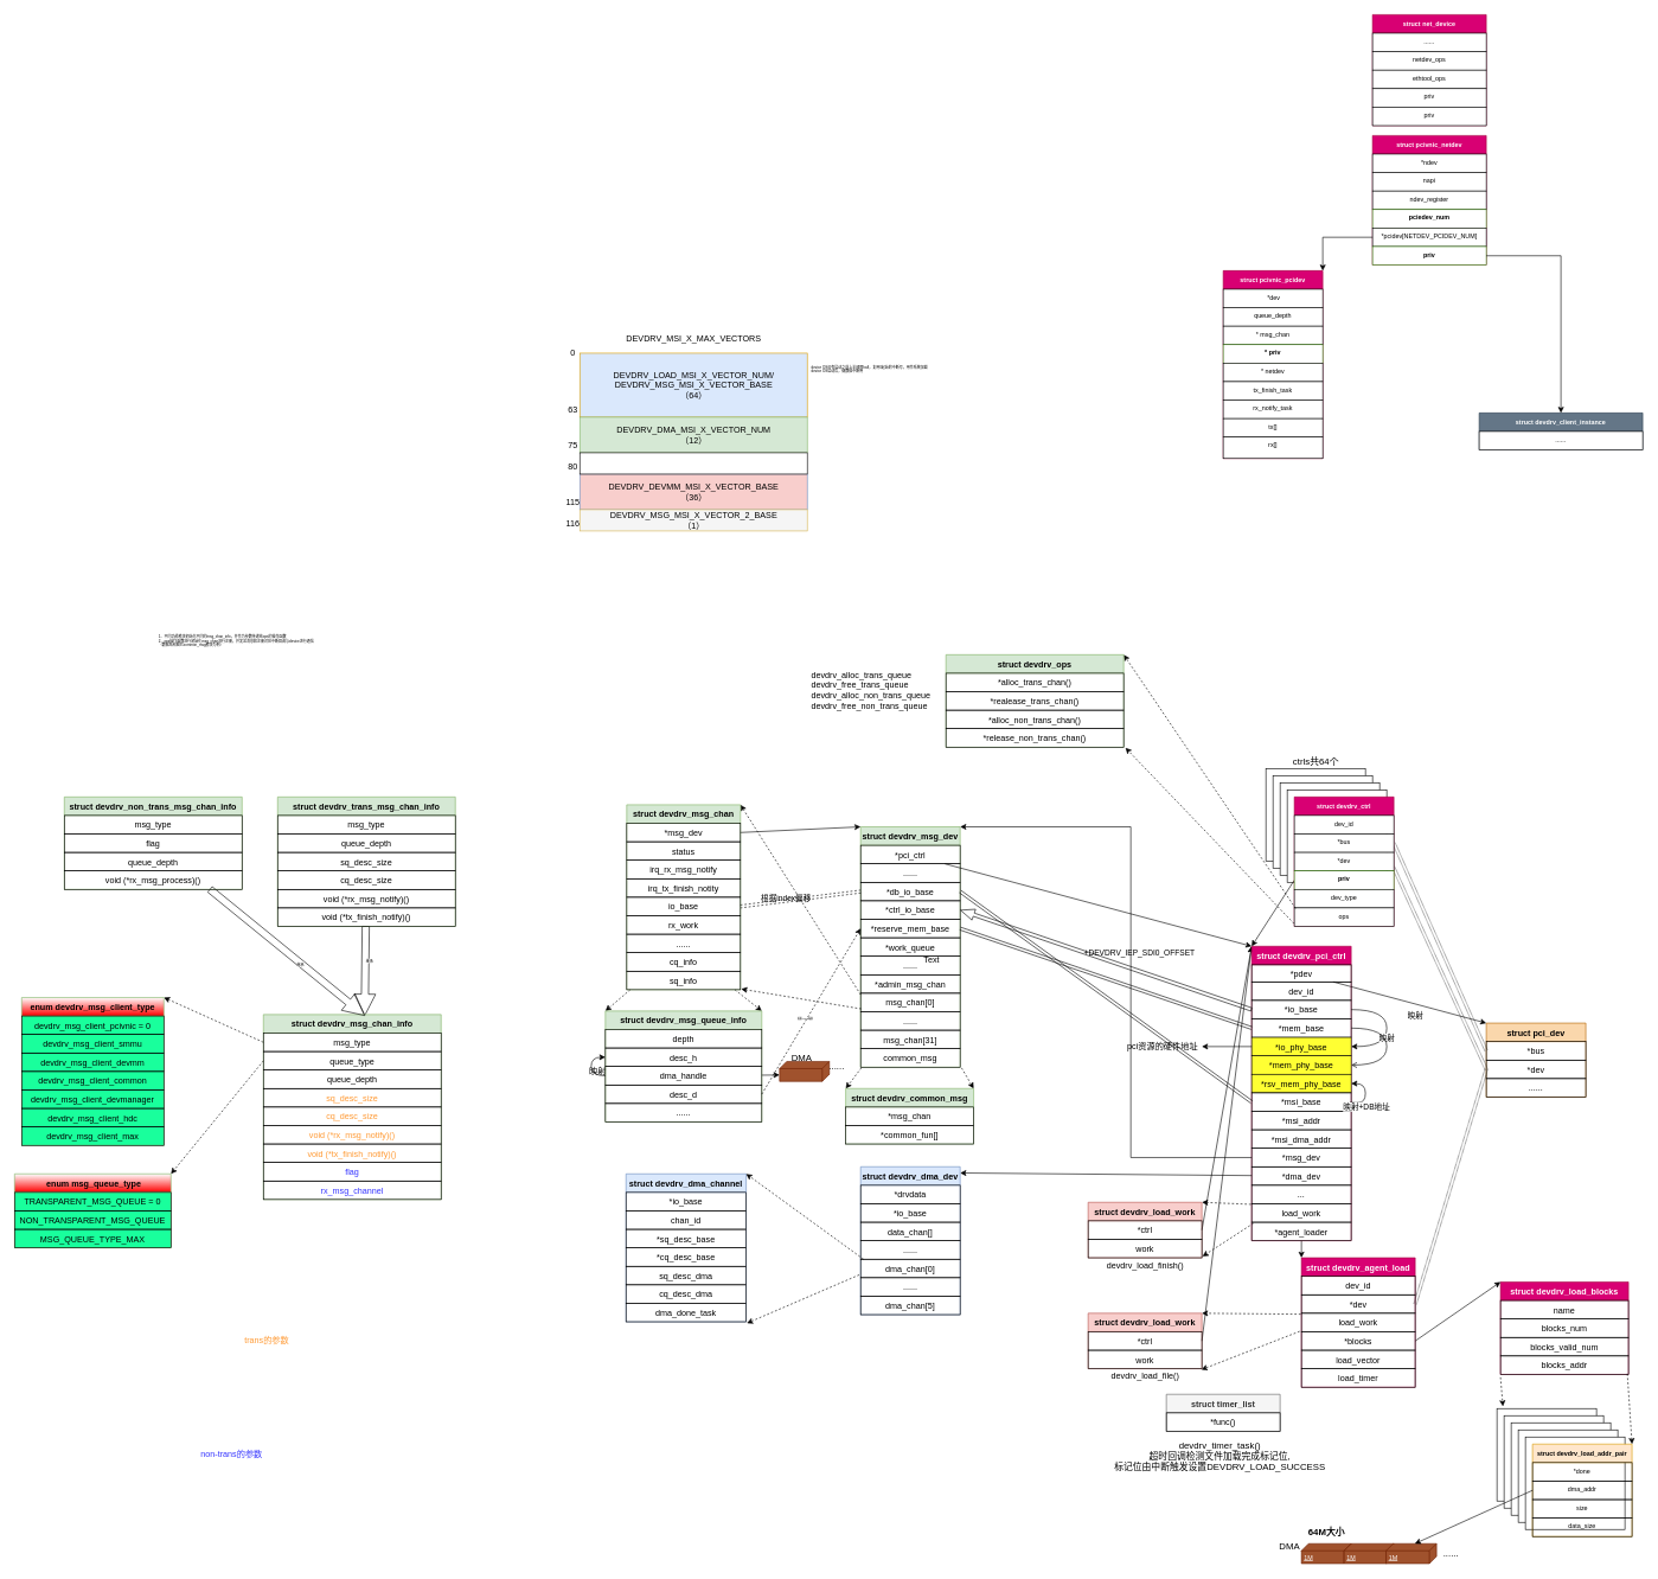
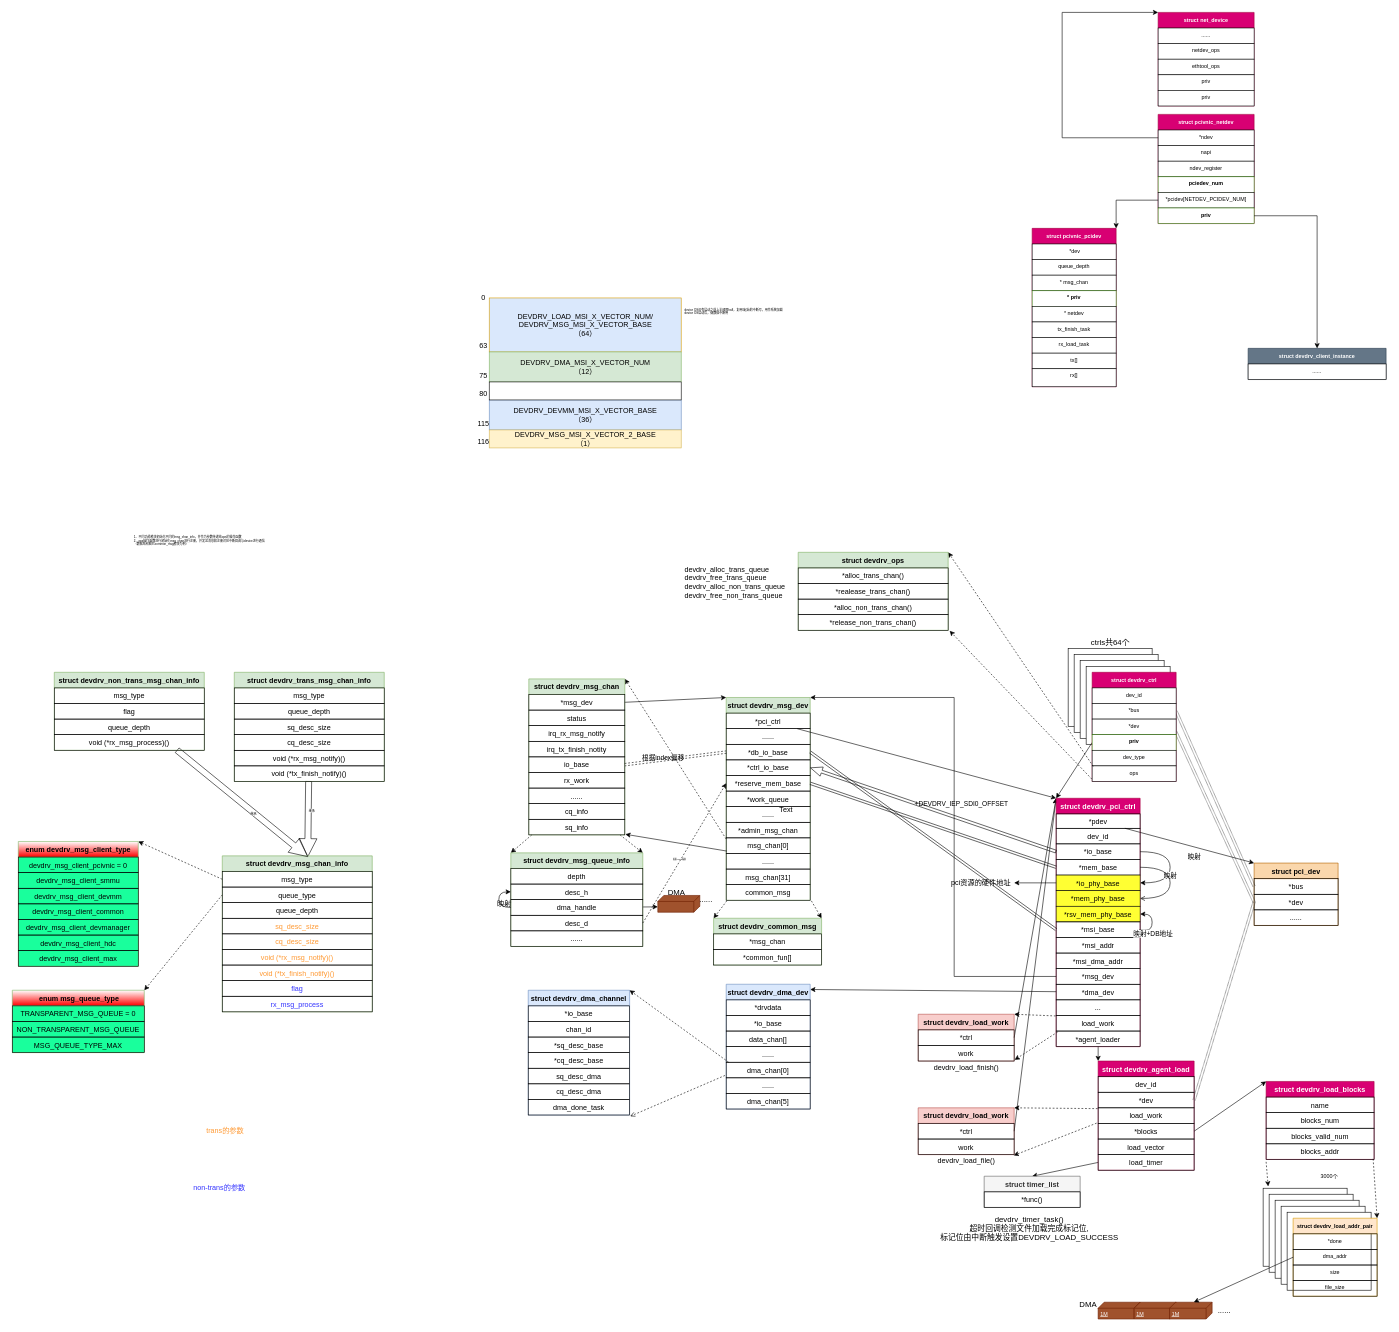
+ <mxCell id="185" style="edgeStyle=orthogonalEdgeStyle;rounded=0;orthogonalLoop=1;jettySize=auto;html=1;entryX=0;entryY=0;entryDx=0;entryDy=0;" parent="1" source="31" target="75" edge="1"><mxGeometry relative="1" as="geometry"><mxPoint x="1860" y="50" as="targetPoint" /><Array as="points"><mxPoint x="1770" y="229" /><mxPoint x="1770" y="20" /></Array></mxGeometry></mxCell>
- <mxCell id="183" value="DEVDRV_MSI_X_MAX_VECTORS" style="text;html=1;align=center;verticalAlign=middle;resizable=0;points=[];autosize=1;" parent="1" vertex="1"><mxGeometry x="870" y="466" width="210" height="20" as="geometry" /></mxCell>
- <mxCell id="44" value="rx_notify_task" style="text;strokeColor=#000000;fillColor=#ffffff;align=center;verticalAlign=top;spacingLeft=4;spacingRight=4;overflow=hidden;rotatable=0;points=[[0,0.5],[1,0.5]];portConstraint=eastwest;fontSize=9;" parent="37" vertex="1"><mxGeometry y="182" width="140" height="26" as="geometry" /></mxCell>
+ <mxCell id="44" value="rx_load_task" style="text;strokeColor=#000000;fillColor=#ffffff;align=center;verticalAlign=top;spacingLeft=4;spacingRight=4;overflow=hidden;rotatable=0;points=[[0,0.5],[1,0.5]];portConstraint=eastwest;fontSize=9;" parent="37" vertex="1"><mxGeometry y="182" width="140" height="26" as="geometry" /></mxCell>
- <mxCell id="174" value="&lt;span style=&quot;text-align: left&quot;&gt;DEVDRV_DEVMM_MSI_X_VECTOR_BASE&lt;br&gt;（36）&lt;br&gt;&lt;/span&gt;" style="html=1;fillColor=#f8cecc;strokeColor=#6c8ebf;" parent="1" vertex="1"><mxGeometry x="815" y="666" width="320" height="50" as="geometry" /></mxCell>
+ <mxCell id="174" value="&lt;span style=&quot;text-align: left&quot;&gt;DEVDRV_DEVMM_MSI_X_VECTOR_BASE&lt;br&gt;（36）&lt;br&gt;&lt;/span&gt;" style="html=1;fillColor=#dae8fc;strokeColor=#6c8ebf;" parent="1" vertex="1"><mxGeometry x="815" y="666" width="320" height="50" as="geometry" /></mxCell>
- <mxCell id="175" value="&lt;div&gt;&lt;span&gt;DEVDRV_MSG_MSI_X_VECTOR_2_BASE&lt;/span&gt;&lt;/div&gt;&lt;div&gt;&lt;span&gt;（1）&lt;/span&gt;&lt;/div&gt;" style="html=1;align=center;fillColor=#f5f5f5;strokeColor=#d6b656;" parent="1" vertex="1"><mxGeometry x="815" y="716" width="320" height="30" as="geometry" /></mxCell>
+ <mxCell id="175" value="&lt;div&gt;&lt;span&gt;DEVDRV_MSG_MSI_X_VECTOR_2_BASE&lt;/span&gt;&lt;/div&gt;&lt;div&gt;&lt;span&gt;（1）&lt;/span&gt;&lt;/div&gt;" style="html=1;align=center;fillColor=#fff2cc;strokeColor=#d6b656;" parent="1" vertex="1"><mxGeometry x="815" y="716" width="320" height="30" as="geometry" /></mxCell>
- <mxCell id="128" style="edgeStyle=none;rounded=0;orthogonalLoop=1;jettySize=auto;html=1;entryX=1.006;entryY=0.962;entryDx=0;entryDy=0;entryPerimeter=0;endArrow=classic;endFill=1;exitX=0.007;exitY=0.846;exitDx=0;exitDy=0;exitPerimeter=0;dashed=1;" parent="1" source="26" target="200" edge="1"><mxGeometry relative="1" as="geometry" /></mxCell>
+ <mxCell id="128" style="edgeStyle=none;rounded=0;orthogonalLoop=1;jettySize=auto;html=1;entryX=1.006;entryY=0.962;entryDx=0;entryDy=0;entryPerimeter=0;endArrow=classic;endFill=1;exitX=0.007;exitY=0.846;exitDx=0;exitDy=0;exitPerimeter=0;dashed=0;" parent="1" source="26" target="200" edge="1"><mxGeometry relative="1" as="geometry" /></mxCell>
- <mxCell id="244" value="rx_msg_channel" style="text;strokeColor=#000000;fillColor=none;align=center;verticalAlign=top;spacingLeft=4;spacingRight=4;overflow=hidden;rotatable=0;points=[[0,0.5],[1,0.5]];portConstraint=eastwest;fontColor=#3333FF;" vertex="1" parent="235"><mxGeometry y="234" width="250" height="26" as="geometry" /></mxCell>
+ <mxCell id="244" value="rx_msg_process" style="text;strokeColor=#000000;fillColor=none;align=center;verticalAlign=top;spacingLeft=4;spacingRight=4;overflow=hidden;rotatable=0;points=[[0,0.5],[1,0.5]];portConstraint=eastwest;fontColor=#3333FF;" vertex="1" parent="235"><mxGeometry y="234" width="250" height="26" as="geometry" /></mxCell>
- <mxCell id="171" style="edgeStyle=none;rounded=0;orthogonalLoop=1;jettySize=auto;html=1;entryX=1.006;entryY=1.077;entryDx=0;entryDy=0;entryPerimeter=0;exitX=-0.014;exitY=0.846;exitDx=0;exitDy=0;exitPerimeter=0;dashed=1;" parent="1" source="159" target="169" edge="1"><mxGeometry relative="1" as="geometry" /></mxCell>
+ <mxCell id="171" style="edgeStyle=none;rounded=0;orthogonalLoop=1;jettySize=auto;html=1;entryX=1.006;entryY=1.077;entryDx=0;entryDy=0;entryPerimeter=0;exitX=-0.014;exitY=0.846;exitDx=0;exitDy=0;exitPerimeter=0;dashed=1;endArrow=open;" parent="1" source="159" target="169" edge="1"><mxGeometry relative="1" as="geometry" /></mxCell>
+ <mxCell id="8" style="edgeStyle=none;rounded=0;orthogonalLoop=1;jettySize=auto;html=1;fontSize=13;exitX=0;exitY=0.5;exitDx=0;exitDy=0;entryX=0.5;entryY=0;entryDx=0;entryDy=0;" parent="1" source="145" target="103" edge="1"><mxGeometry relative="1" as="geometry"><mxPoint x="1660" y="2000" as="targetPoint" /></mxGeometry></mxCell>
+ <mxCell id="93" value="3000个" style="text;html=1;align=center;verticalAlign=middle;resizable=0;points=[];autosize=1;fontSize=9;" parent="1" vertex="1"><mxGeometry x="2190" y="1950" width="50" height="20" as="geometry" /></mxCell>
- <mxCell id="221" value="&lt;font color=&quot;#3333ff&quot;&gt;non-trans的参数&lt;/font&gt;" style="text;html=1;align=center;verticalAlign=middle;resizable=0;points=[];autosize=1;fontColor=#FF9933;" vertex="1" parent="1"><mxGeometry x="275" y="2035" width="100" height="20" as="geometry" /></mxCell>
+ <mxCell id="221" value="&lt;font color=&quot;#3333ff&quot;&gt;non-trans的参数&lt;/font&gt;" style="text;html=1;align=center;verticalAlign=middle;resizable=0;points=[];autosize=1;fontColor=#FF9933;" vertex="1" parent="1"><mxGeometry x="315" y="1970" width="100" height="20" as="geometry" /></mxCell>
- <mxCell id="90" value="data_size" style="text;strokeColor=#000000;fillColor=none;align=center;verticalAlign=top;spacingLeft=4;spacingRight=4;overflow=hidden;rotatable=0;points=[[0,0.5],[1,0.5]];portConstraint=eastwest;fontSize=9;" parent="86" vertex="1"><mxGeometry y="104" width="140" height="26" as="geometry" /></mxCell>
+ <mxCell id="90" value="file_size" style="text;strokeColor=#000000;fillColor=none;align=center;verticalAlign=top;spacingLeft=4;spacingRight=4;overflow=hidden;rotatable=0;points=[[0,0.5],[1,0.5]];portConstraint=eastwest;fontSize=9;" parent="86" vertex="1"><mxGeometry y="104" width="140" height="26" as="geometry" /></mxCell>
- <mxCell id="101" value="64M大小" style="text;html=1;align=center;verticalAlign=middle;resizable=0;points=[];autosize=1;fontSize=13;fontStyle=1" parent="1" vertex="1"><mxGeometry x="1830" y="2143" width="70" height="20" as="geometry" /></mxCell>
